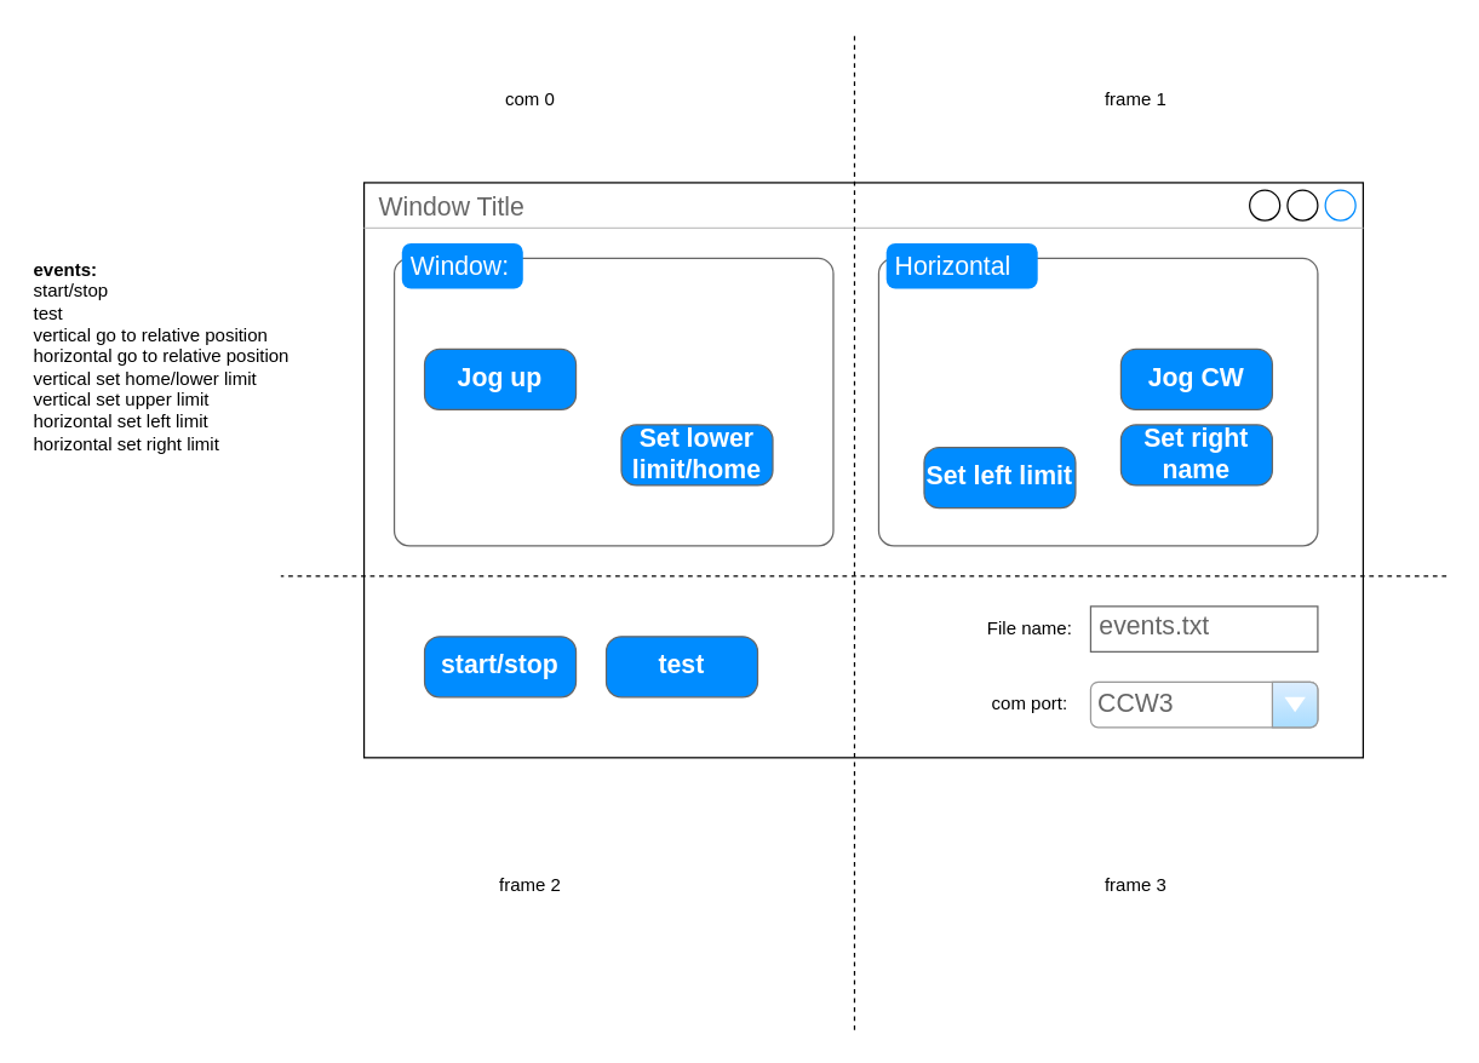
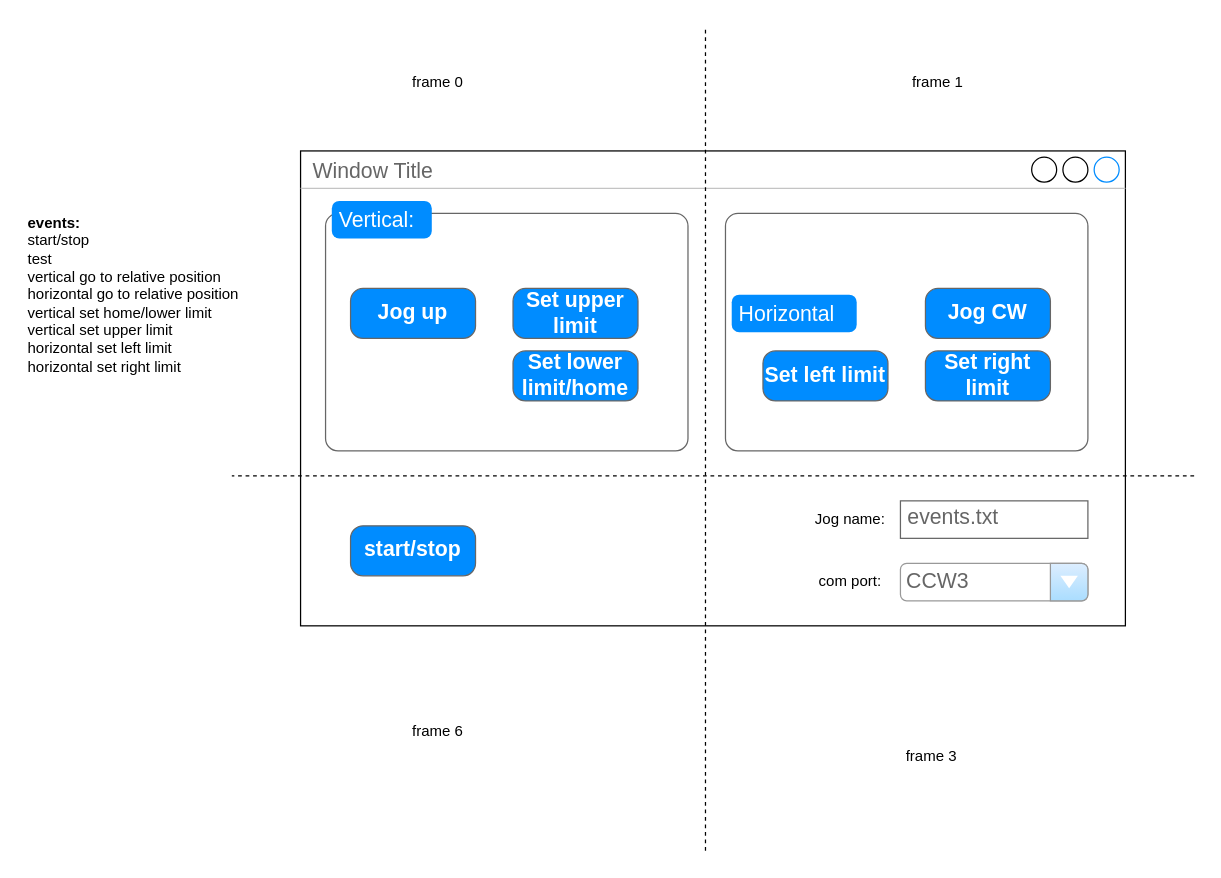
- <mxCell id="20" value="com 0" style="text;html=1;strokeColor=none;fillColor=none;align=center;verticalAlign=middle;whiteSpace=wrap;rounded=0;" parent="1" vertex="1"><mxGeometry x="320" y="50" width="60" height="30" as="geometry" /></mxCell>
+ <mxCell id="20" value="frame 0" style="text;html=1;strokeColor=none;fillColor=none;align=center;verticalAlign=middle;whiteSpace=wrap;rounded=0;" parent="1" vertex="1"><mxGeometry x="320" y="50" width="60" height="30" as="geometry" /></mxCell>
- <mxCell id="11" value="Horizontal" style="shape=rect;strokeColor=none;fillColor=#008cff;strokeWidth=1;dashed=0;rounded=1;arcSize=20;fontColor=#ffffff;fontSize=17;spacing=2;spacingTop=-2;align=left;autosize=1;spacingLeft=4;resizeWidth=0;resizeHeight=0;perimeter=none;" parent="10" vertex="1"><mxGeometry x="5" width="100" height="30" as="geometry" /></mxCell>
+ <mxCell id="11" value="Horizontal" style="shape=rect;strokeColor=none;fillColor=#008cff;strokeWidth=1;dashed=0;rounded=1;arcSize=20;fontColor=#ffffff;fontSize=17;spacing=2;spacingTop=-2;align=left;autosize=1;spacingLeft=4;resizeWidth=0;resizeHeight=0;perimeter=none;" parent="10" vertex="1"><mxGeometry x="5" y="75" width="100" height="30" as="geometry" /></mxCell>
- <mxCell id="6" value="Window:" style="shape=rect;strokeColor=none;fillColor=#008cff;strokeWidth=1;dashed=0;rounded=1;arcSize=20;fontColor=#ffffff;fontSize=17;spacing=2;spacingTop=-2;align=left;autosize=1;spacingLeft=4;resizeWidth=0;resizeHeight=0;perimeter=none;" parent="5" vertex="1"><mxGeometry x="5" width="80" height="30" as="geometry" /></mxCell>
+ <mxCell id="6" value="Vertical:" style="shape=rect;strokeColor=none;fillColor=#008cff;strokeWidth=1;dashed=0;rounded=1;arcSize=20;fontColor=#ffffff;fontSize=17;spacing=2;spacingTop=-2;align=left;autosize=1;spacingLeft=4;resizeWidth=0;resizeHeight=0;perimeter=none;" parent="5" vertex="1"><mxGeometry x="5" width="80" height="30" as="geometry" /></mxCell>
+ <mxCell id="8" value="Set upper limit" style="strokeWidth=1;shadow=0;dashed=0;align=center;html=1;shape=mxgraph.mockup.buttons.button;strokeColor=#666666;fontColor=#ffffff;mainText=;buttonStyle=round;fontSize=17;fontStyle=1;fillColor=#008cff;whiteSpace=wrap;" parent="5" vertex="1"><mxGeometry x="150" y="70" width="100" height="40" as="geometry" /></mxCell>
- <mxCell id="13" value="Set right name" style="strokeWidth=1;shadow=0;dashed=0;align=center;html=1;shape=mxgraph.mockup.buttons.button;strokeColor=#666666;fontColor=#ffffff;mainText=;buttonStyle=round;fontSize=17;fontStyle=1;fillColor=#008cff;whiteSpace=wrap;" vertex="1" parent="10"><mxGeometry x="160" y="120" width="100" height="40" as="geometry" /></mxCell>
+ <mxCell id="13" value="Set right limit" style="strokeWidth=1;shadow=0;dashed=0;align=center;html=1;shape=mxgraph.mockup.buttons.button;strokeColor=#666666;fontColor=#ffffff;mainText=;buttonStyle=round;fontSize=17;fontStyle=1;fillColor=#008cff;whiteSpace=wrap;" vertex="1" parent="10"><mxGeometry x="160" y="120" width="100" height="40" as="geometry" /></mxCell>
- <mxCell id="14" value="Set left limit" style="strokeWidth=1;shadow=0;dashed=0;align=center;html=1;shape=mxgraph.mockup.buttons.button;strokeColor=#666666;fontColor=#ffffff;mainText=;buttonStyle=round;fontSize=17;fontStyle=1;fillColor=#008cff;whiteSpace=wrap;" vertex="1" parent="10"><mxGeometry x="30" y="135" width="100" height="40" as="geometry" /></mxCell>
+ <mxCell id="14" value="Set left limit" style="strokeWidth=1;shadow=0;dashed=0;align=center;html=1;shape=mxgraph.mockup.buttons.button;strokeColor=#666666;fontColor=#ffffff;mainText=;buttonStyle=round;fontSize=17;fontStyle=1;fillColor=#008cff;whiteSpace=wrap;" vertex="1" parent="10"><mxGeometry x="30" y="120" width="100" height="40" as="geometry" /></mxCell>
- <mxCell id="16" value="File name:" style="text;html=1;strokeColor=none;fillColor=none;align=center;verticalAlign=middle;whiteSpace=wrap;rounded=0;" parent="1" vertex="1"><mxGeometry x="650" y="400" width="60" height="30" as="geometry" /></mxCell>
+ <mxCell id="16" value="Jog name:" style="text;html=1;strokeColor=none;fillColor=none;align=center;verticalAlign=middle;whiteSpace=wrap;rounded=0;" parent="1" vertex="1"><mxGeometry x="650" y="400" width="60" height="30" as="geometry" /></mxCell>
- <mxCell id="24" value="test" style="strokeWidth=1;shadow=0;dashed=0;align=center;html=1;shape=mxgraph.mockup.buttons.button;strokeColor=#666666;fontColor=#ffffff;mainText=;buttonStyle=round;fontSize=17;fontStyle=1;fillColor=#008cff;whiteSpace=wrap;" parent="1" vertex="1"><mxGeometry x="400" y="420" width="100" height="40" as="geometry" /></mxCell>
- <mxCell id="22" value="frame 2" style="text;html=1;strokeColor=none;fillColor=none;align=center;verticalAlign=middle;whiteSpace=wrap;rounded=0;" parent="1" vertex="1"><mxGeometry x="320" y="570" width="60" height="30" as="geometry" /></mxCell>
+ <mxCell id="22" value="frame 6" style="text;html=1;strokeColor=none;fillColor=none;align=center;verticalAlign=middle;whiteSpace=wrap;rounded=0;" parent="1" vertex="1"><mxGeometry x="320" y="570" width="60" height="30" as="geometry" /></mxCell>
- <mxCell id="23" value="frame 3" style="text;html=1;strokeColor=none;fillColor=none;align=center;verticalAlign=middle;whiteSpace=wrap;rounded=0;" parent="1" vertex="1"><mxGeometry x="720" y="570" width="60" height="30" as="geometry" /></mxCell>
+ <mxCell id="23" value="frame 3" style="text;html=1;strokeColor=none;fillColor=none;align=center;verticalAlign=middle;whiteSpace=wrap;rounded=0;" parent="1" vertex="1"><mxGeometry x="715" y="590" width="60" height="30" as="geometry" /></mxCell>
